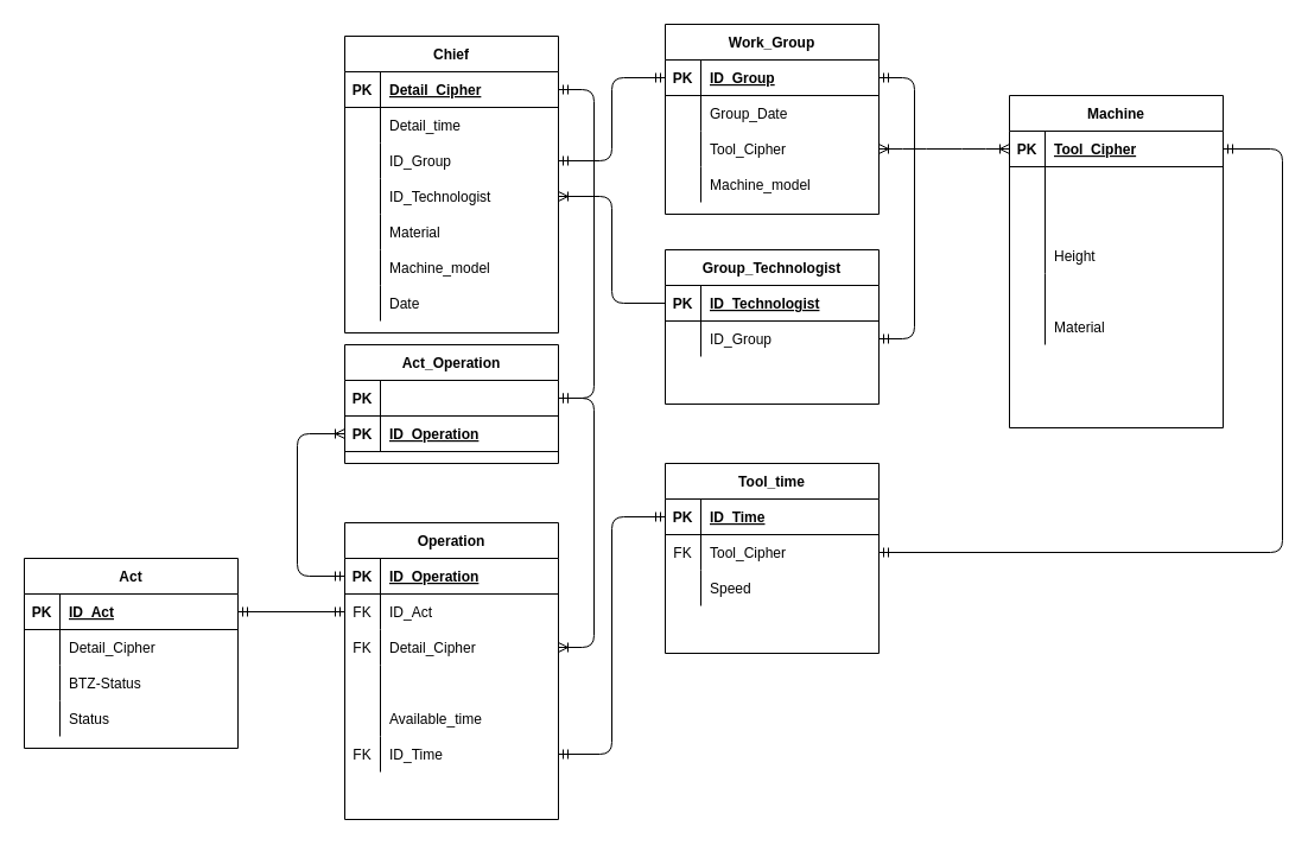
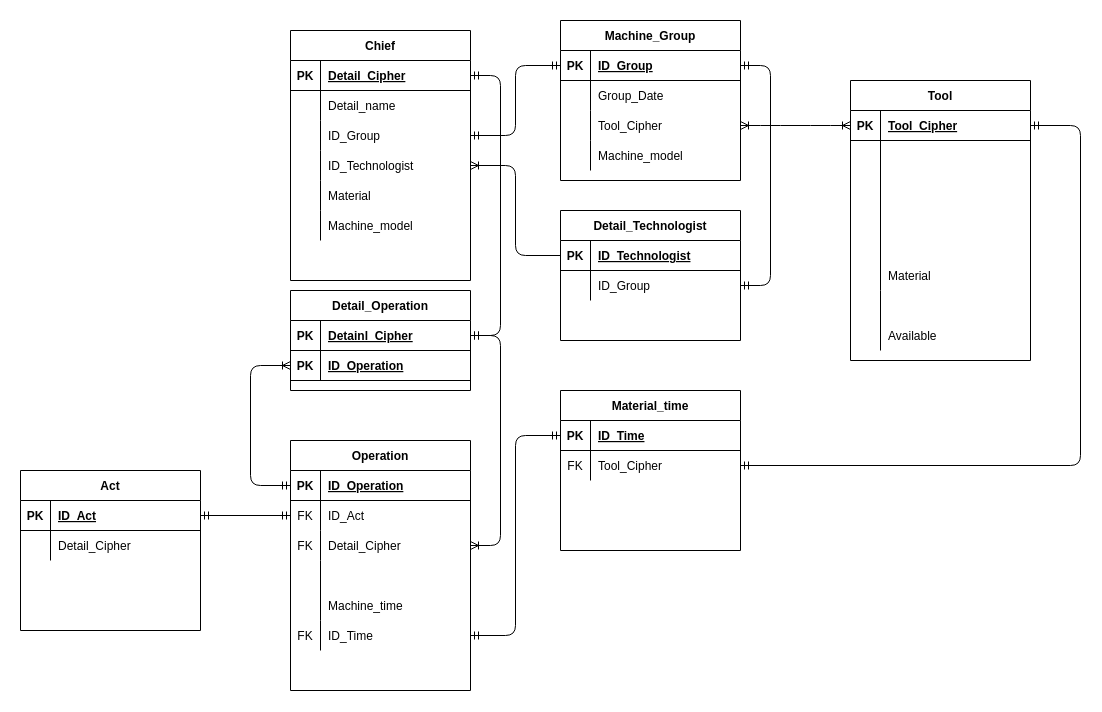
- <mxCell id="24" value="Work_Group" style="shape=table;startSize=30;container=1;collapsible=1;childLayout=tableLayout;fixedRows=1;rowLines=0;fontStyle=1;align=center;resizeLast=1;" parent="1" vertex="1"><mxGeometry x="560" y="20" width="180" height="160" as="geometry" /></mxCell>
+ <mxCell id="24" value="Machine_Group" style="shape=table;startSize=30;container=1;collapsible=1;childLayout=tableLayout;fixedRows=1;rowLines=0;fontStyle=1;align=center;resizeLast=1;" parent="1" vertex="1"><mxGeometry x="560" y="20" width="180" height="160" as="geometry" /></mxCell>
- <mxCell id="66" value="Machine" style="shape=table;startSize=30;container=1;collapsible=1;childLayout=tableLayout;fixedRows=1;rowLines=0;fontStyle=1;align=center;resizeLast=1;" parent="1" vertex="1"><mxGeometry x="850" y="80" width="180" height="280" as="geometry" /></mxCell>
+ <mxCell id="66" value="Tool" style="shape=table;startSize=30;container=1;collapsible=1;childLayout=tableLayout;fixedRows=1;rowLines=0;fontStyle=1;align=center;resizeLast=1;" parent="1" vertex="1"><mxGeometry x="850" y="80" width="180" height="280" as="geometry" /></mxCell>
- <mxCell id="8" value="Detail_time" style="shape=partialRectangle;connectable=0;fillColor=none;top=0;left=0;bottom=0;right=0;align=left;spacingLeft=6;overflow=hidden;" parent="6" vertex="1"><mxGeometry x="30" width="150" height="30" as="geometry" /></mxCell>
+ <mxCell id="8" value="Detail_name" style="shape=partialRectangle;connectable=0;fillColor=none;top=0;left=0;bottom=0;right=0;align=left;spacingLeft=6;overflow=hidden;" parent="6" vertex="1"><mxGeometry x="30" width="150" height="30" as="geometry" /></mxCell>
- <mxCell id="76" value="Height" style="shape=partialRectangle;connectable=0;fillColor=none;top=0;left=0;bottom=0;right=0;align=left;spacingLeft=6;overflow=hidden;" parent="74" vertex="1"><mxGeometry x="30" width="150" height="30" as="geometry" /></mxCell>
- <mxCell id="37" value="Group_Technologist" style="shape=table;startSize=30;container=1;collapsible=1;childLayout=tableLayout;fixedRows=1;rowLines=0;fontStyle=1;align=center;resizeLast=1;" parent="1" vertex="1"><mxGeometry x="560" y="210" width="180" height="130" as="geometry" /></mxCell>
+ <mxCell id="37" value="Detail_Technologist" style="shape=table;startSize=30;container=1;collapsible=1;childLayout=tableLayout;fixedRows=1;rowLines=0;fontStyle=1;align=center;resizeLast=1;" parent="1" vertex="1"><mxGeometry x="560" y="210" width="180" height="130" as="geometry" /></mxCell>
- <mxCell id="23" value="Date" style="shape=partialRectangle;connectable=0;fillColor=none;top=0;left=0;bottom=0;right=0;align=left;spacingLeft=6;overflow=hidden;" vertex="1" parent="21"><mxGeometry x="30" width="150" height="30" as="geometry" /></mxCell>
- <mxCell id="115" value="Act_Operation" style="shape=table;startSize=30;container=1;collapsible=1;childLayout=tableLayout;fixedRows=1;rowLines=0;fontStyle=1;align=center;resizeLast=1;" parent="1" vertex="1"><mxGeometry x="290" y="290" width="180" height="100" as="geometry" /></mxCell>
+ <mxCell id="115" value="Detail_Operation" style="shape=table;startSize=30;container=1;collapsible=1;childLayout=tableLayout;fixedRows=1;rowLines=0;fontStyle=1;align=center;resizeLast=1;" parent="1" vertex="1"><mxGeometry x="290" y="290" width="180" height="100" as="geometry" /></mxCell>
+ <mxCell id="118" value="Detainl_Cipher" style="shape=partialRectangle;connectable=0;fillColor=none;top=0;left=0;bottom=0;right=0;align=left;spacingLeft=6;fontStyle=5;overflow=hidden;" parent="116" vertex="1"><mxGeometry x="30" width="150" height="30" as="geometry" /></mxCell>
+ <mxCell id="86" value="Available" style="shape=partialRectangle;connectable=0;fillColor=none;top=0;left=0;bottom=0;right=0;align=left;spacingLeft=6;overflow=hidden;" parent="84" vertex="1"><mxGeometry x="30" width="150" height="30" as="geometry" /></mxCell>
- <mxCell id="102" value="Tool_time" style="shape=table;startSize=30;container=1;collapsible=1;childLayout=tableLayout;fixedRows=1;rowLines=0;fontStyle=1;align=center;resizeLast=1;" parent="1" vertex="1"><mxGeometry x="560" y="390" width="180" height="160" as="geometry" /></mxCell>
+ <mxCell id="102" value="Material_time" style="shape=table;startSize=30;container=1;collapsible=1;childLayout=tableLayout;fixedRows=1;rowLines=0;fontStyle=1;align=center;resizeLast=1;" parent="1" vertex="1"><mxGeometry x="560" y="390" width="180" height="160" as="geometry" /></mxCell>
- <mxCell id="111" value="Speed" style="shape=partialRectangle;connectable=0;fillColor=none;top=0;left=0;bottom=0;right=0;align=left;spacingLeft=6;overflow=hidden;" parent="109" vertex="1"><mxGeometry x="30" width="150" height="30" as="geometry" /></mxCell>
- <mxCell id="96" value="BTZ-Status" style="shape=partialRectangle;connectable=0;fillColor=none;top=0;left=0;bottom=0;right=0;align=left;spacingLeft=6;overflow=hidden;" parent="94" vertex="1"><mxGeometry x="30" width="150" height="30" as="geometry" /></mxCell>
- <mxCell id="99" value="Status" style="shape=partialRectangle;connectable=0;fillColor=none;top=0;left=0;bottom=0;right=0;align=left;spacingLeft=6;overflow=hidden;" parent="97" vertex="1"><mxGeometry x="30" width="150" height="30" as="geometry" /></mxCell>
- <mxCell id="60" value="Available_time" style="shape=partialRectangle;connectable=0;fillColor=none;top=0;left=0;bottom=0;right=0;align=left;spacingLeft=6;overflow=hidden;" parent="58" vertex="1"><mxGeometry x="30" width="150" height="30" as="geometry" /></mxCell>
+ <mxCell id="60" value="Machine_time" style="shape=partialRectangle;connectable=0;fillColor=none;top=0;left=0;bottom=0;right=0;align=left;spacingLeft=6;overflow=hidden;" parent="58" vertex="1"><mxGeometry x="30" width="150" height="30" as="geometry" /></mxCell>
